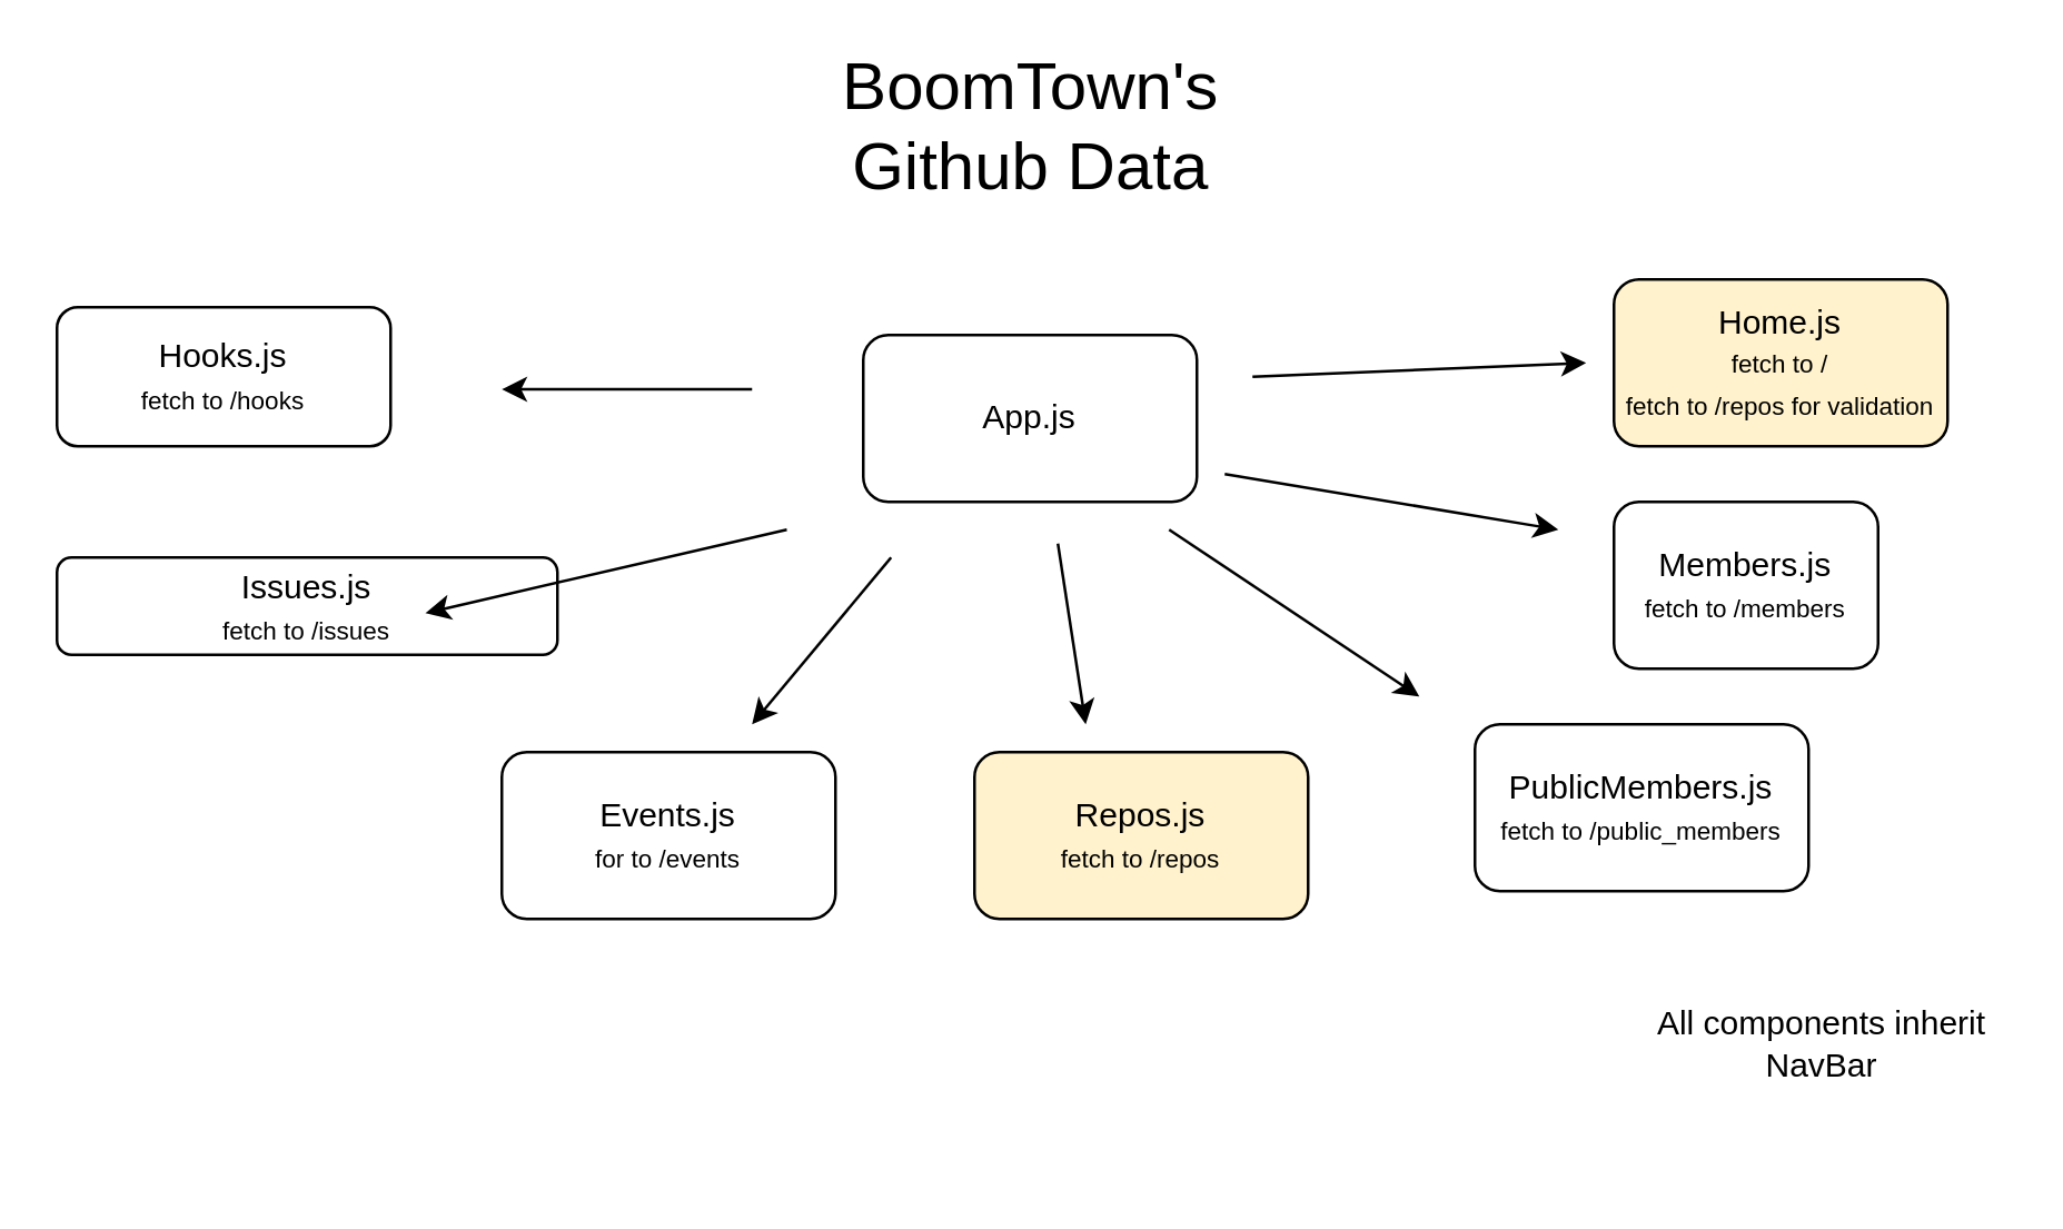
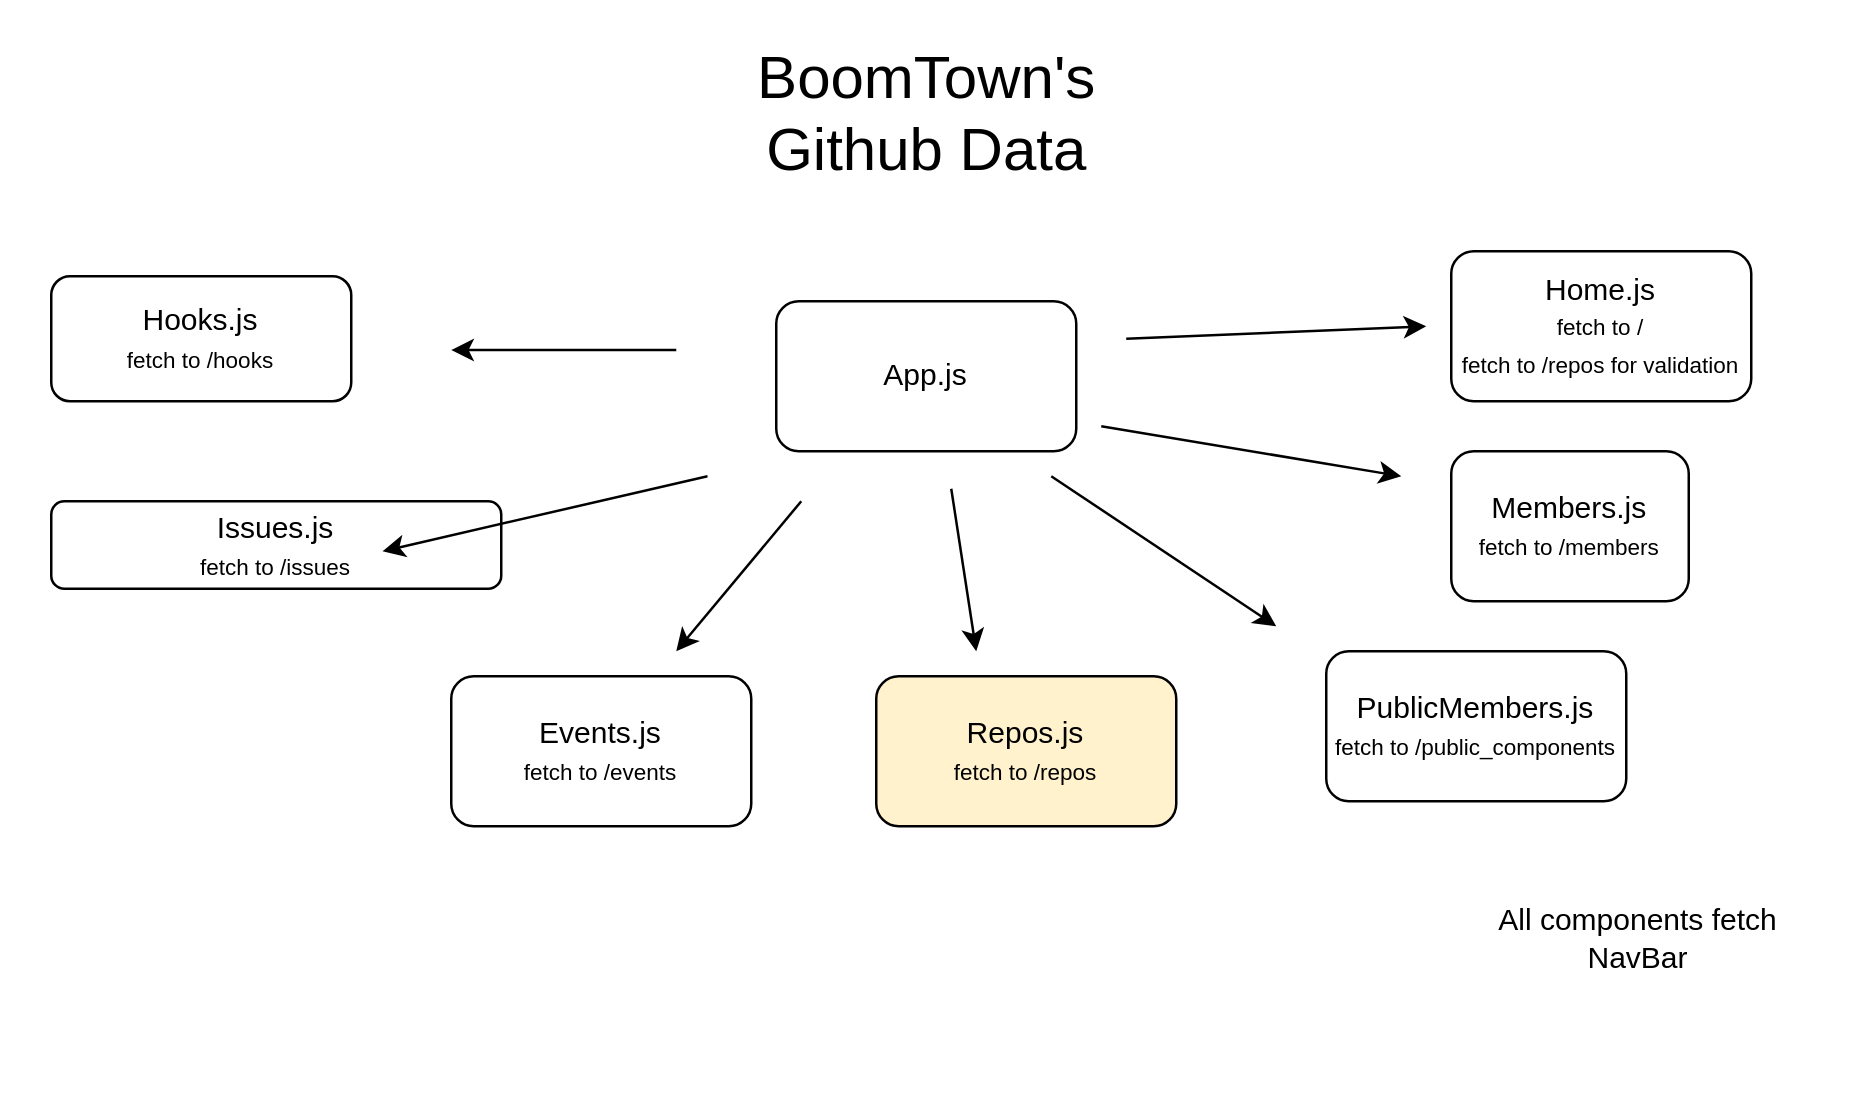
- <mxCell id="8" value="Home.js&lt;br&gt;&lt;font style=&quot;font-size: 9px&quot;&gt;fetch to /&lt;br&gt;fetch to /repos for validation&lt;/font&gt;" style="rounded=1;whiteSpace=wrap;html=1;fillColor=#fff2cc;" parent="1" vertex="1"><mxGeometry x="580" width="120" height="60" as="geometry" y="100" /></mxCell>
+ <mxCell id="8" value="Home.js&lt;br&gt;&lt;font style=&quot;font-size: 9px&quot;&gt;fetch to /&lt;br&gt;fetch to /repos for validation&lt;/font&gt;" style="rounded=1;whiteSpace=wrap;html=1;" parent="1" vertex="1"><mxGeometry x="580" width="120" height="60" as="geometry" y="100" /></mxCell>
- <mxCell id="18" value="&lt;font&gt;PublicMembers.js&lt;br&gt;&lt;/font&gt;&lt;font style=&quot;font-size: 9px&quot;&gt;fetch to /public_members&lt;/font&gt;" style="rounded=1;whiteSpace=wrap;html=1;" vertex="1" parent="1"><mxGeometry x="530" y="260" width="120" height="60" as="geometry" /></mxCell>
+ <mxCell id="18" value="&lt;font&gt;PublicMembers.js&lt;br&gt;&lt;/font&gt;&lt;font style=&quot;font-size: 9px&quot;&gt;fetch to /public_components&lt;/font&gt;" style="rounded=1;whiteSpace=wrap;html=1;" vertex="1" parent="1"><mxGeometry x="530" y="260" width="120" height="60" as="geometry" /></mxCell>
- <mxCell id="3" value="Events.js&lt;br&gt;&lt;font style=&quot;font-size: 9px&quot;&gt;for to /events&lt;/font&gt;" style="rounded=1;whiteSpace=wrap;html=1;" parent="1" vertex="1"><mxGeometry x="180" y="270" width="120" height="60" as="geometry" /></mxCell>
+ <mxCell id="3" value="Events.js&lt;br&gt;&lt;font style=&quot;font-size: 9px&quot;&gt;fetch to /events&lt;/font&gt;" style="rounded=1;whiteSpace=wrap;html=1;" parent="1" vertex="1"><mxGeometry x="180" y="270" width="120" height="60" as="geometry" /></mxCell>
- <mxCell id="14" value="All components inherit NavBar" style="text;html=1;strokeColor=none;fillColor=none;align=center;verticalAlign=middle;whiteSpace=wrap;rounded=0;" parent="1" vertex="1"><mxGeometry x="590" y="330" width="130" height="90" as="geometry" /></mxCell>
+ <mxCell id="14" value="All components fetch NavBar" style="text;html=1;strokeColor=none;fillColor=none;align=center;verticalAlign=middle;whiteSpace=wrap;rounded=0;" parent="1" vertex="1"><mxGeometry x="590" y="330" width="130" height="90" as="geometry" /></mxCell>
